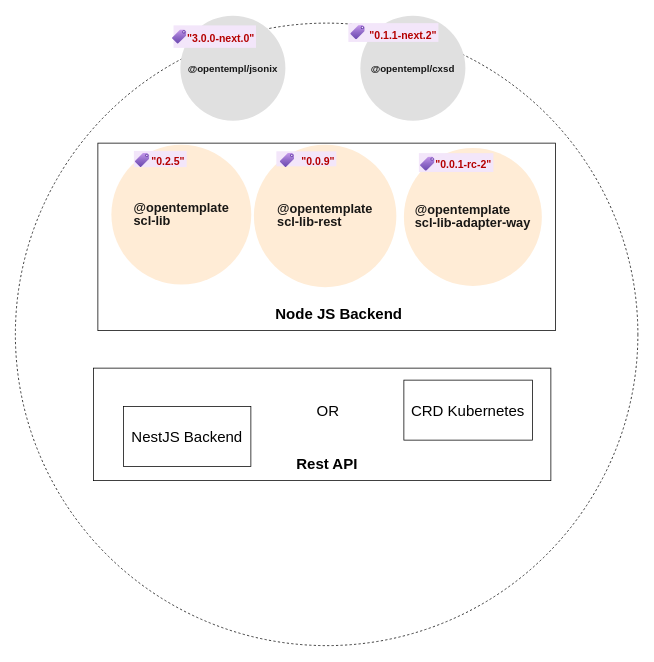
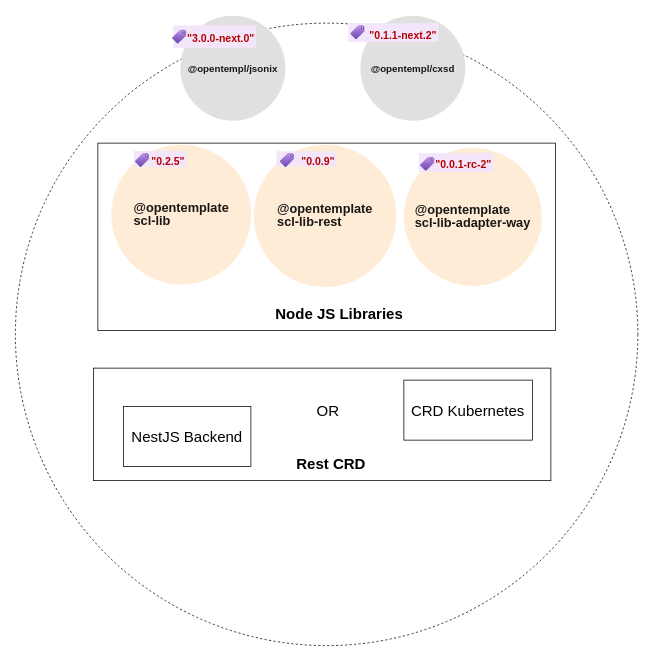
- <mxCell id="23" value="&lt;blockquote style=&quot;margin: 0 0 0 40px; border: none; padding: 0px;&quot;&gt;&lt;h1&gt;&lt;font style=&quot;font-size: 20px;&quot; color=&quot;#000000&quot;&gt;Node JS&amp;nbsp;&lt;/font&gt;&lt;font color=&quot;#000000&quot;&gt;&lt;span style=&quot;caret-color: rgb(0, 0, 0); font-size: 20px;&quot;&gt;Backend&lt;/span&gt;&lt;/font&gt;&lt;/h1&gt;&lt;/blockquote&gt;" style="text;html=1;spacing=5;spacingTop=-20;whiteSpace=wrap;overflow=hidden;rounded=0;dashed=1;dashPattern=1 1;sketch=0;fillStyle=solid;fontSize=17;fillColor=none;strokeColor=none;" vertex="1" parent="1"><mxGeometry x="322.05" y="380" width="233.91" height="52" as="geometry" /></mxCell>
+ <mxCell id="23" value="&lt;blockquote style=&quot;margin: 0 0 0 40px; border: none; padding: 0px;&quot;&gt;&lt;h1&gt;&lt;font style=&quot;font-size: 20px;&quot; color=&quot;#000000&quot;&gt;Node JS&amp;nbsp;&lt;/font&gt;&lt;font color=&quot;#000000&quot;&gt;&lt;span style=&quot;caret-color: rgb(0, 0, 0); font-size: 20px;&quot;&gt;Libraries&lt;/span&gt;&lt;/font&gt;&lt;/h1&gt;&lt;/blockquote&gt;" style="text;html=1;spacing=5;spacingTop=-20;whiteSpace=wrap;overflow=hidden;rounded=0;dashed=1;dashPattern=1 1;sketch=0;fillStyle=solid;fontSize=17;fillColor=none;strokeColor=none;" vertex="1" parent="1"><mxGeometry x="322.05" y="380" width="233.91" height="52" as="geometry" /></mxCell>
- <mxCell id="22" value="&lt;blockquote style=&quot;margin: 0 0 0 40px; border: none; padding: 0px;&quot;&gt;&lt;h1&gt;&lt;font style=&quot;font-size: 20px;&quot; color=&quot;#000000&quot;&gt;Rest API&lt;/font&gt;&lt;/h1&gt;&lt;/blockquote&gt;" style="text;html=1;strokeColor=none;fillColor=none;spacing=5;spacingTop=-20;whiteSpace=wrap;overflow=hidden;rounded=0;dashed=1;dashPattern=1 1;sketch=0;fillStyle=solid;fontSize=17;fontColor=#B50000;" vertex="1" parent="1"><mxGeometry x="349.8" y="580" width="198.2" height="50" as="geometry" /></mxCell>
+ <mxCell id="22" value="&lt;blockquote style=&quot;margin: 0 0 0 40px; border: none; padding: 0px;&quot;&gt;&lt;h1&gt;&lt;font style=&quot;font-size: 20px;&quot; color=&quot;#000000&quot;&gt;Rest CRD&lt;/font&gt;&lt;/h1&gt;&lt;/blockquote&gt;" style="text;html=1;strokeColor=none;fillColor=none;spacing=5;spacingTop=-20;whiteSpace=wrap;overflow=hidden;rounded=0;dashed=1;dashPattern=1 1;sketch=0;fillStyle=solid;fontSize=17;fontColor=#B50000;" vertex="1" parent="1"><mxGeometry x="349.8" y="580" width="198.2" height="50" as="geometry" /></mxCell>
